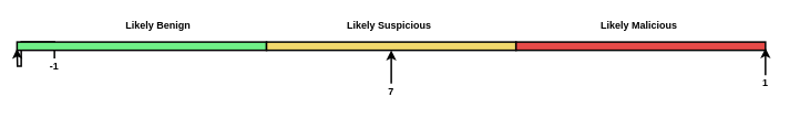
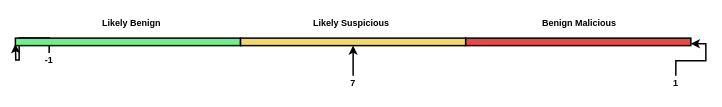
- <mxCell id="11" value="Likely Benign&lt;br&gt;" style="text;html=1;strokeColor=none;fillColor=none;align=center;verticalAlign=middle;whiteSpace=wrap;rounded=0;fontStyle=1" vertex="1" parent="1"><mxGeometry x="145" y="20" width="90" height="20" as="geometry" /></mxCell>
+ <mxCell id="11" value="Likely Benign&lt;br&gt;" style="text;html=1;strokeColor=none;fillColor=none;align=center;verticalAlign=middle;whiteSpace=wrap;rounded=0;fontStyle=1" vertex="1" parent="1"><mxGeometry x="130" y="20" width="90" height="20" as="geometry" /></mxCell>
- <mxCell id="13" value="Likely Malicious&lt;br&gt;" style="text;html=1;resizable=0;points=[];autosize=1;align=left;verticalAlign=top;spacingTop=-4;fontStyle=1" vertex="1" parent="1"><mxGeometry x="720" y="20" width="100" height="10" as="geometry" /></mxCell>
+ <mxCell id="13" value="Benign Malicious&lt;br&gt;" style="text;html=1;resizable=0;points=[];autosize=1;align=left;verticalAlign=top;spacingTop=-4;fontStyle=1" vertex="1" parent="1"><mxGeometry x="720" y="20" width="100" height="10" as="geometry" /></mxCell>
- <mxCell id="5" value="1" style="text;html=1;strokeColor=none;fillColor=none;align=center;verticalAlign=middle;whiteSpace=wrap;rounded=0;fontStyle=1" vertex="1" parent="1"><mxGeometry x="900" y="90" width="40" height="20" as="geometry" /></mxCell>
+ <mxCell id="5" value="1" style="text;html=1;strokeColor=none;fillColor=none;align=center;verticalAlign=middle;whiteSpace=wrap;rounded=0;fontStyle=1" vertex="1" parent="1"><mxGeometry x="880" y="100" width="40" height="20" as="geometry" /></mxCell>
